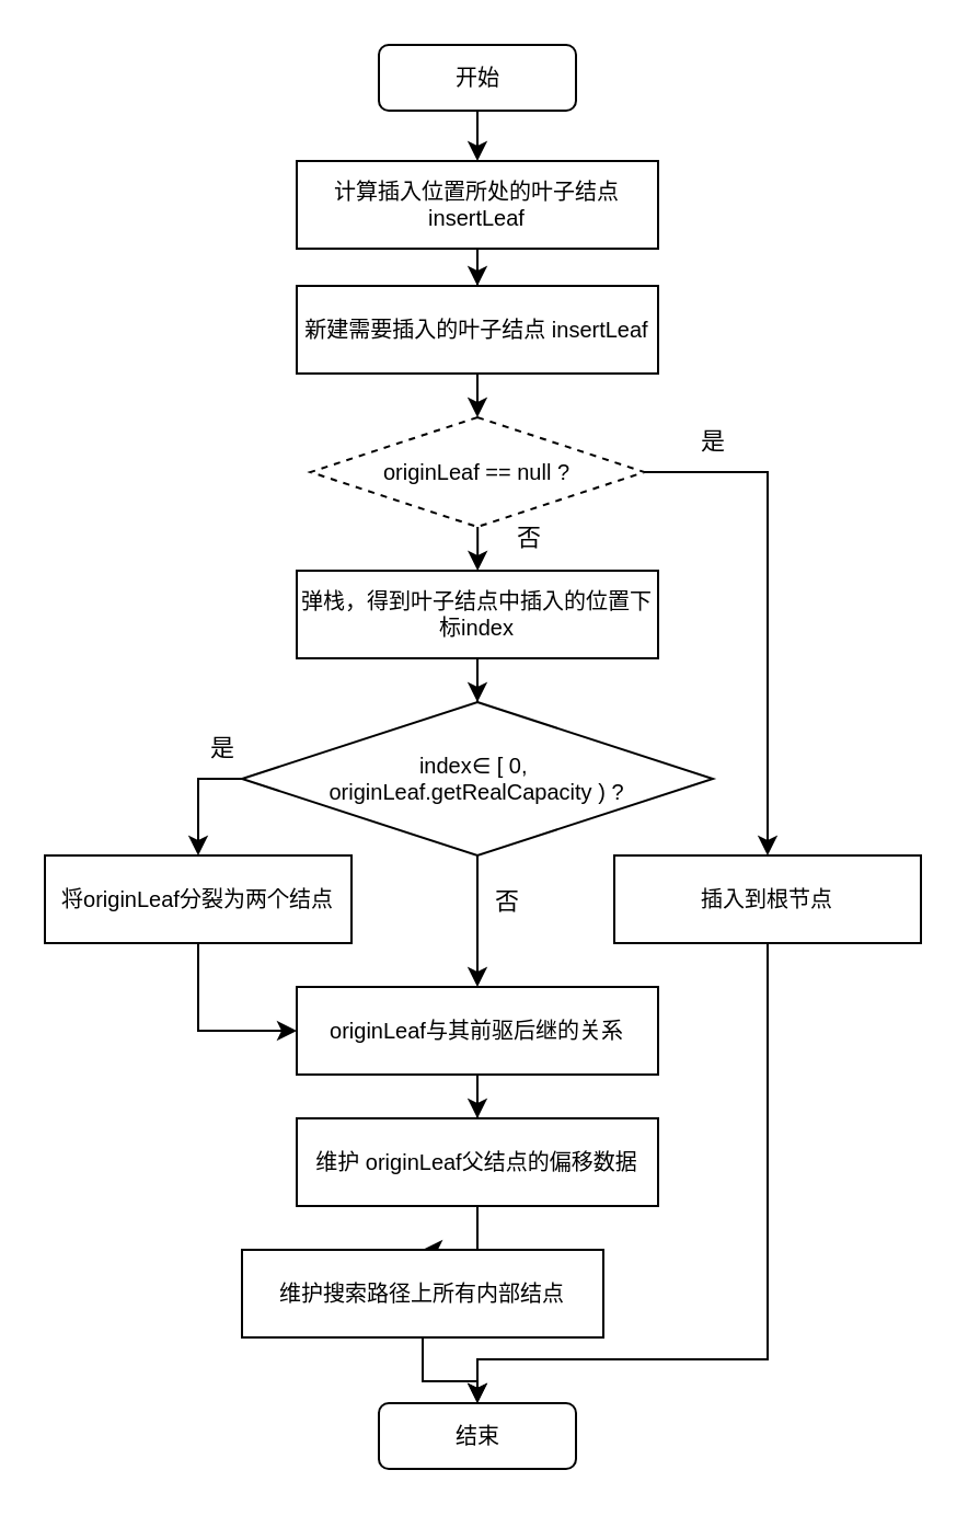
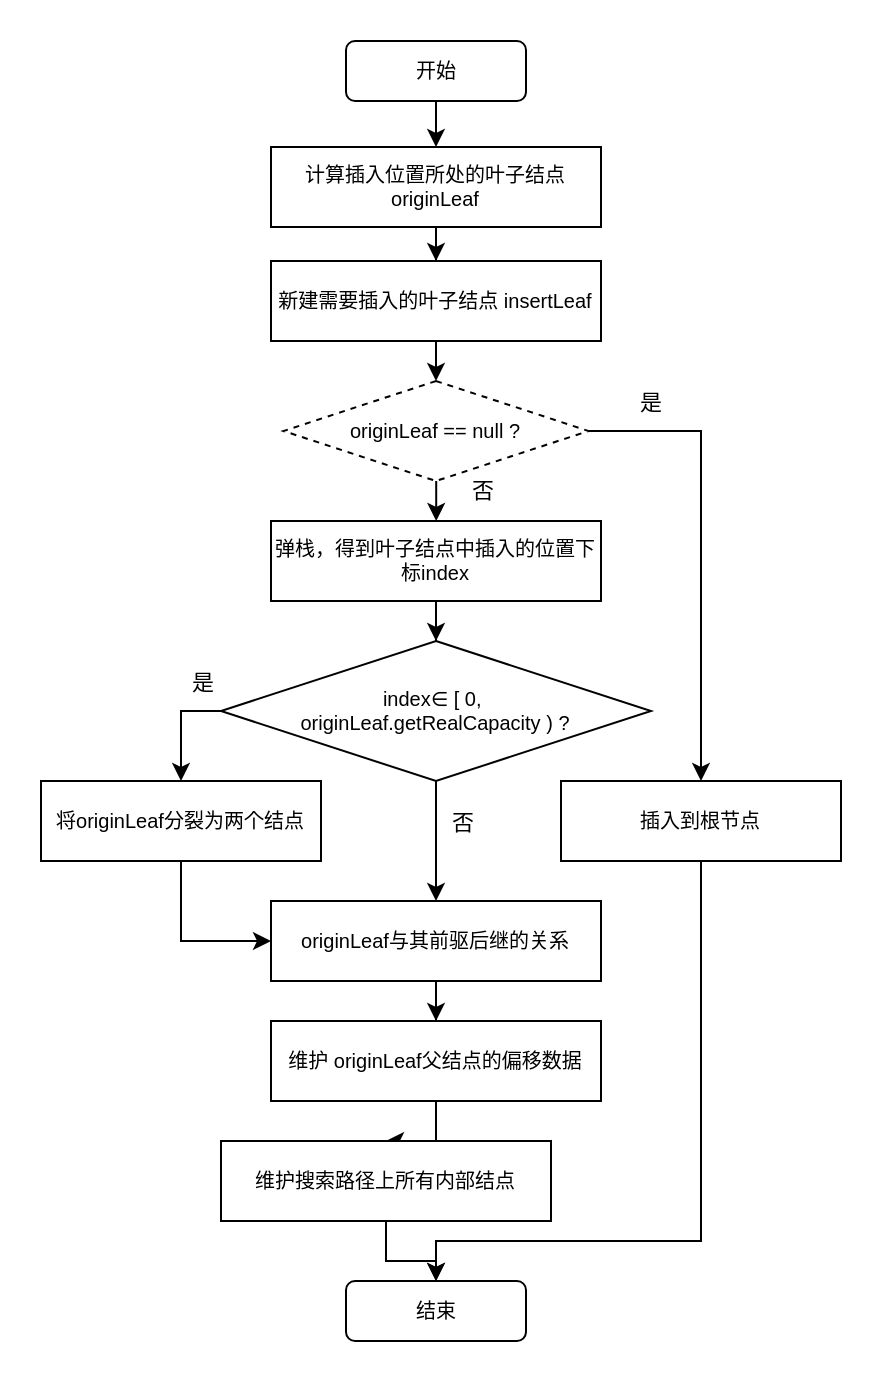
- <mxCell id="5" value="计算插入位置所处的叶子结点&lt;div style=&quot;font-size: 10px;&quot;&gt;insertLeaf&lt;/div&gt;" style="rounded=0;whiteSpace=wrap;html=1;fontSize=10;" vertex="1" parent="1"><mxGeometry x="135" y="73" width="165" height="40" as="geometry" /></mxCell>
+ <mxCell id="5" value="计算插入位置所处的叶子结点&lt;div style=&quot;font-size: 10px;&quot;&gt;originLeaf&lt;/div&gt;" style="rounded=0;whiteSpace=wrap;html=1;fontSize=10;" vertex="1" parent="1"><mxGeometry x="135" y="73" width="165" height="40" as="geometry" /></mxCell>
